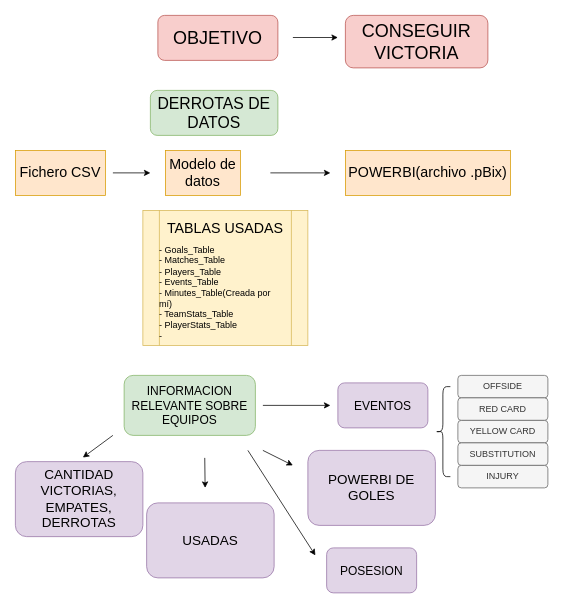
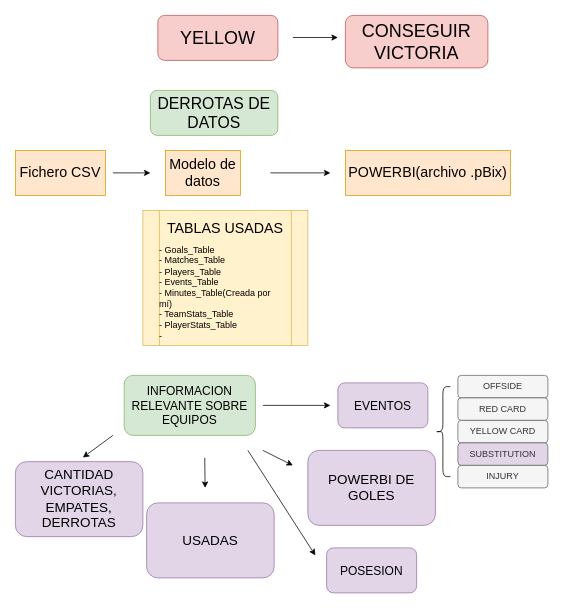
- <mxCell id="2" value="&lt;font style=&quot;font-size: 24px;&quot;&gt;OBJETIVO&lt;/font&gt;" style="rounded=1;whiteSpace=wrap;html=1;fillColor=#f8cecc;strokeColor=#b85450;" vertex="1" parent="1"><mxGeometry x="210" y="20" width="160" height="60" as="geometry" /></mxCell>
+ <mxCell id="2" value="&lt;font style=&quot;font-size: 24px;&quot;&gt;YELLOW&lt;/font&gt;" style="rounded=1;whiteSpace=wrap;html=1;fillColor=#f8cecc;strokeColor=#b85450;" vertex="1" parent="1"><mxGeometry x="210" y="20" width="160" height="60" as="geometry" /></mxCell>
- <mxCell id="28" value="SUBSTITUTION" style="rounded=1;whiteSpace=wrap;html=1;fillColor=#f5f5f5;fontColor=#333333;strokeColor=#666666;" vertex="1" parent="1"><mxGeometry x="610" y="590" width="120" height="30" as="geometry" /></mxCell>
+ <mxCell id="28" value="SUBSTITUTION" style="rounded=1;whiteSpace=wrap;html=1;fillColor=#e1d5e7;fontColor=#333333;strokeColor=#666666;" vertex="1" parent="1"><mxGeometry x="610" y="590" width="120" height="30" as="geometry" /></mxCell>
